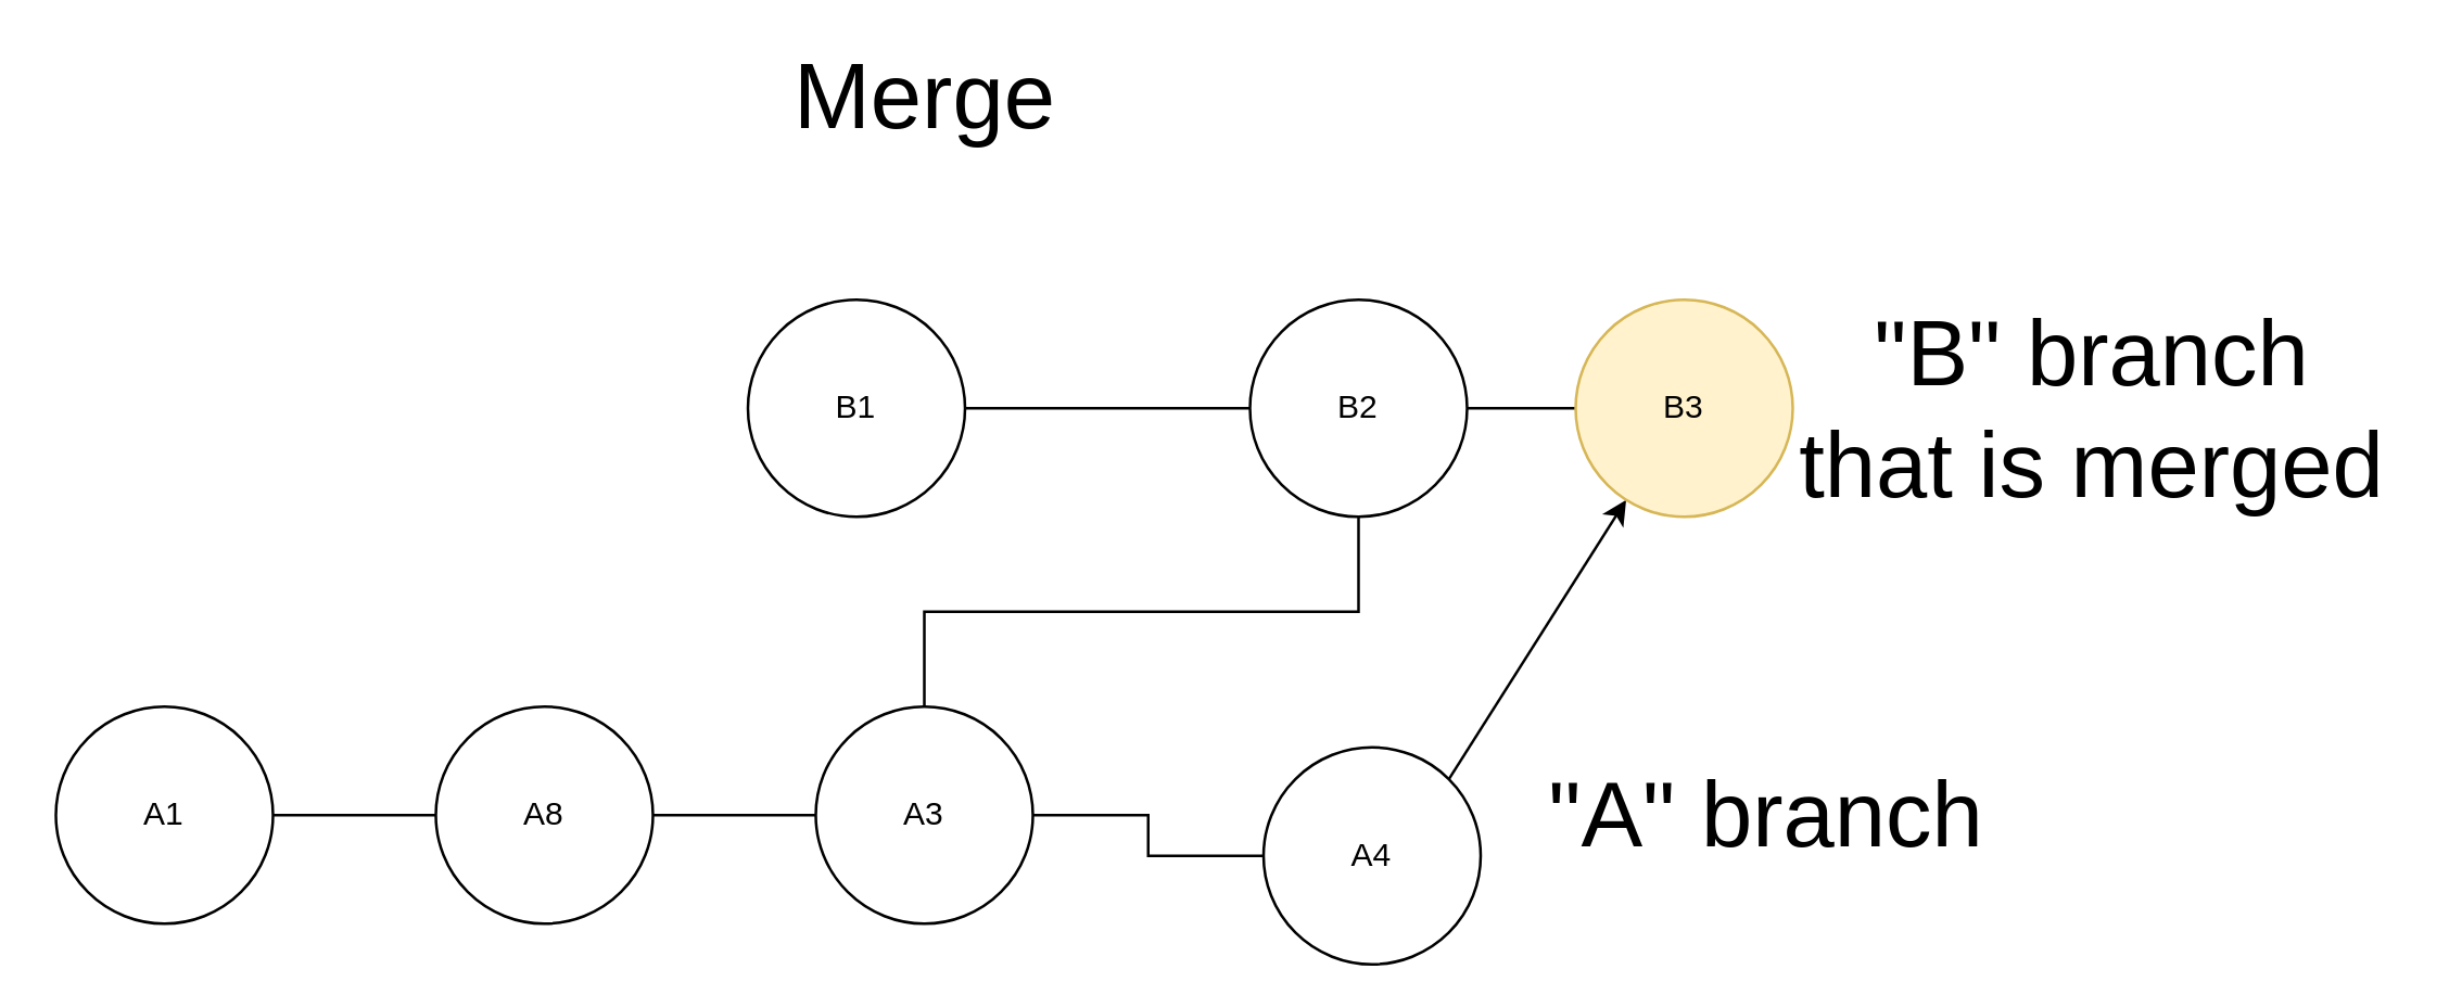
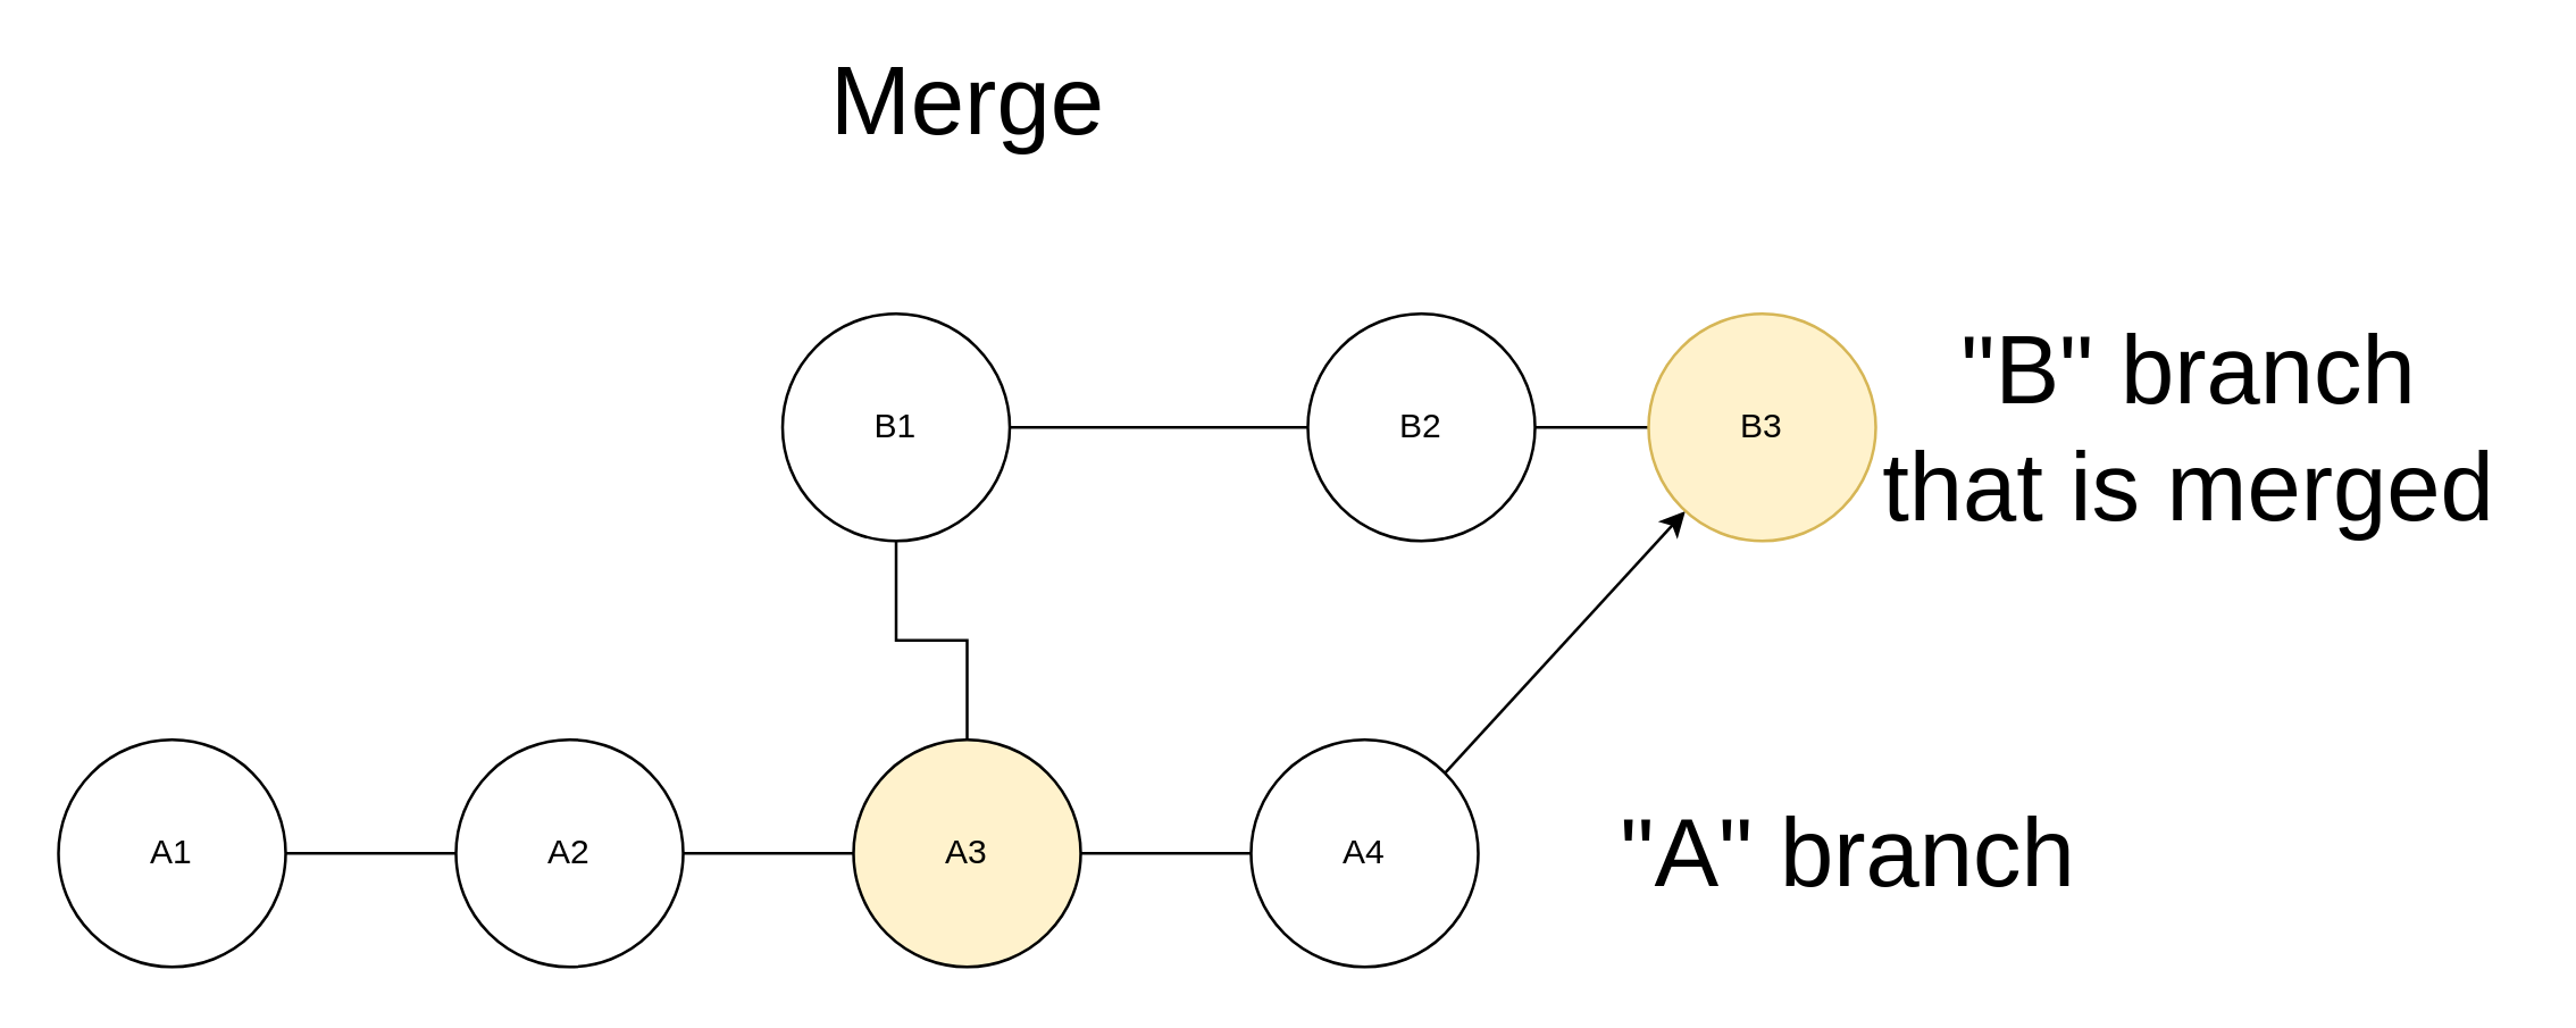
- <mxCell id="7" style="edgeStyle=orthogonalEdgeStyle;rounded=0;orthogonalLoop=1;jettySize=auto;html=1;exitX=0.5;exitY=0;exitDx=0;exitDy=0;endArrow=none;endFill=0;" parent="1" source="8" target="14" edge="1"><mxGeometry relative="1" as="geometry" /></mxCell>
+ <mxCell id="7" style="edgeStyle=orthogonalEdgeStyle;rounded=0;orthogonalLoop=1;jettySize=auto;html=1;exitX=0.5;exitY=0;exitDx=0;exitDy=0;entryX=0.5;entryY=1;entryDx=0;entryDy=0;endArrow=none;endFill=0;" parent="1" source="8" target="12" edge="1"><mxGeometry relative="1" as="geometry" /></mxCell>
- <mxCell id="5" value="A8" style="ellipse;whiteSpace=wrap;html=1;aspect=fixed;" parent="1" vertex="1"><mxGeometry x="160" y="260" width="80" height="80" as="geometry" /></mxCell>
+ <mxCell id="5" value="A2" style="ellipse;whiteSpace=wrap;html=1;aspect=fixed;" parent="1" vertex="1"><mxGeometry x="160" y="260" width="80" height="80" as="geometry" /></mxCell>
- <mxCell id="8" value="A3" style="ellipse;whiteSpace=wrap;html=1;aspect=fixed;" parent="1" vertex="1"><mxGeometry x="300" y="260" width="80" height="80" as="geometry" /></mxCell>
+ <mxCell id="8" value="A3" style="ellipse;whiteSpace=wrap;html=1;aspect=fixed;fillColor=#fff2cc;" parent="1" vertex="1"><mxGeometry x="300" y="260" width="80" height="80" as="geometry" /></mxCell>
- <mxCell id="10" value="A4" style="ellipse;whiteSpace=wrap;html=1;aspect=fixed;" parent="1" vertex="1"><mxGeometry x="465" y="275" width="80" height="80" as="geometry" /></mxCell>
+ <mxCell id="10" value="A4" style="ellipse;whiteSpace=wrap;html=1;aspect=fixed;" parent="1" vertex="1"><mxGeometry x="440" y="260" width="80" height="80" as="geometry" /></mxCell>
